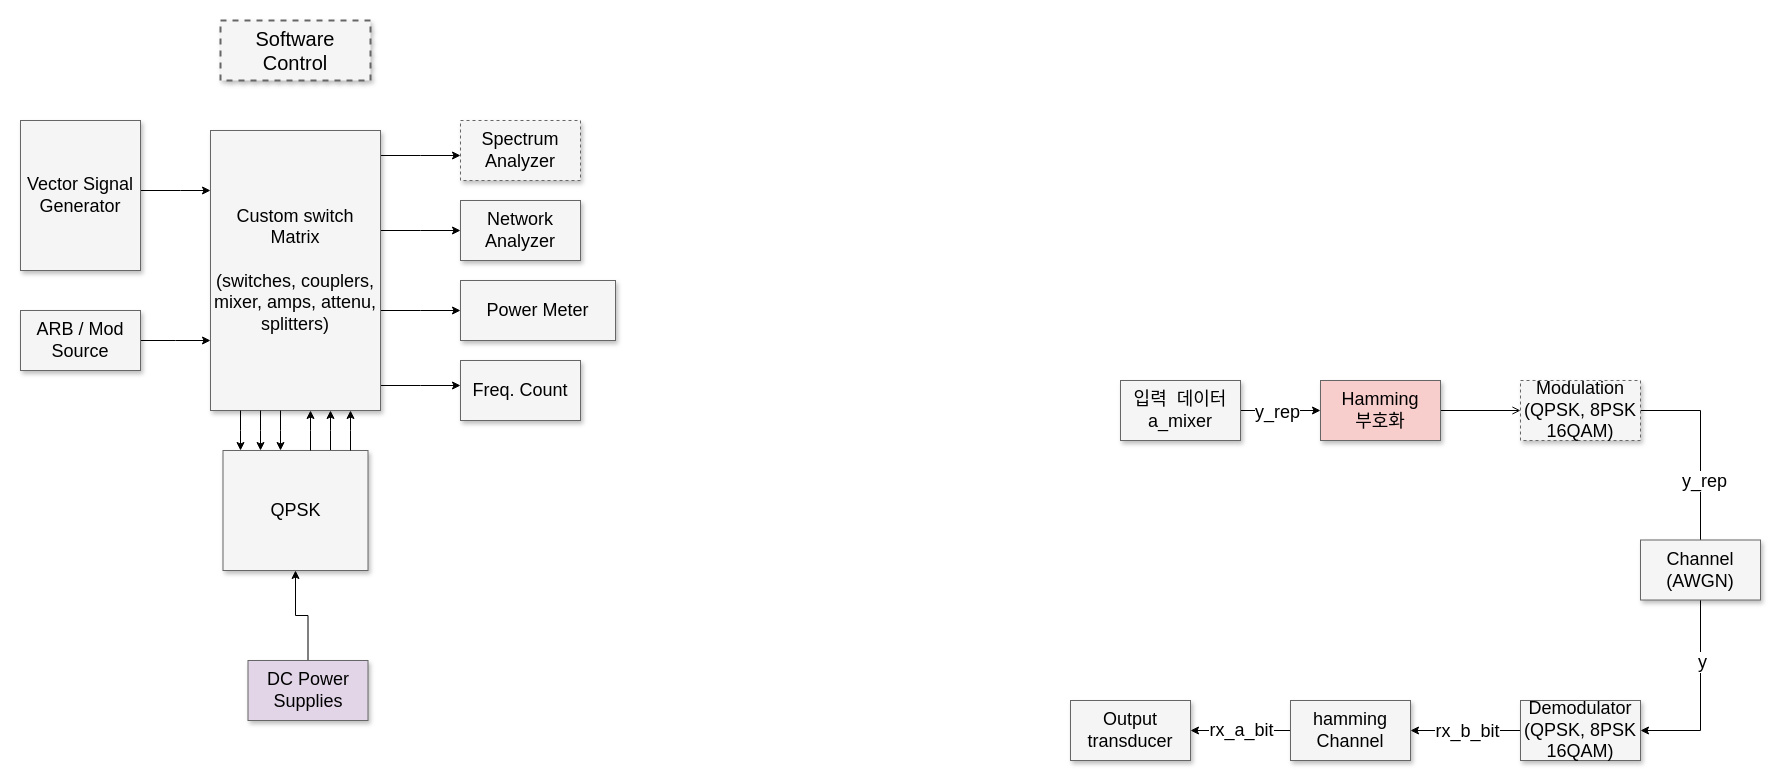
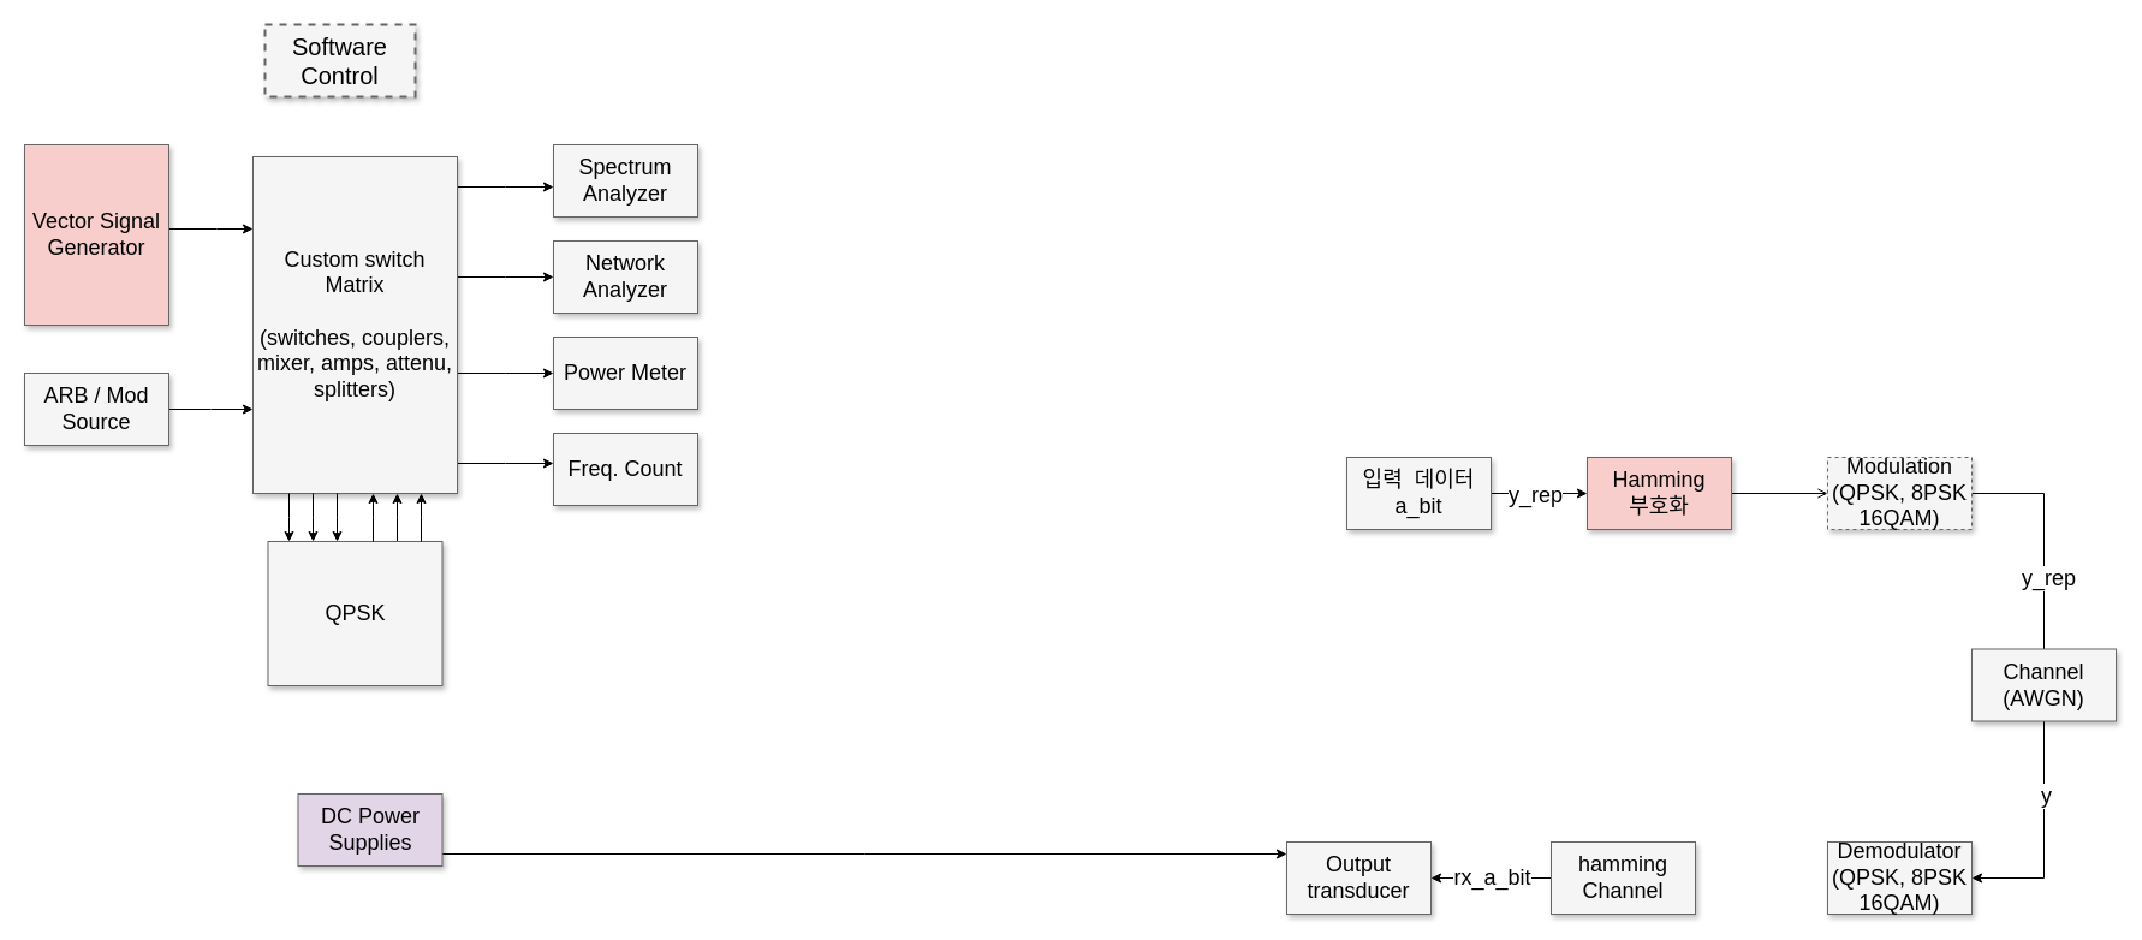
- <mxCell id="2" value="Software Control" style="whiteSpace=wrap;html=1;shadow=1;fontSize=20;fillColor=#f5f5f5;strokeColor=#666666;strokeWidth=2;dashed=1;" parent="1" vertex="1"><mxGeometry x="220" y="20" width="150" height="60" as="geometry" /></mxCell>
+ <mxCell id="2" value="Software Control" style="whiteSpace=wrap;html=1;shadow=1;fontSize=20;fillColor=#f5f5f5;strokeColor=#666666;strokeWidth=2;dashed=1;" parent="1" vertex="1"><mxGeometry x="220" y="20" width="125" height="60" as="geometry" /></mxCell>
- <mxCell id="9" value="Spectrum Analyzer" style="whiteSpace=wrap;html=1;shadow=1;fontSize=18;fillColor=#f5f5f5;strokeColor=#666666;dashed=1;" parent="1" vertex="1"><mxGeometry x="460" y="120" width="120" height="60" as="geometry" /></mxCell>
+ <mxCell id="9" value="Spectrum Analyzer" style="whiteSpace=wrap;html=1;shadow=1;fontSize=18;fillColor=#f5f5f5;strokeColor=#666666;" parent="1" vertex="1"><mxGeometry x="460" y="120" width="120" height="60" as="geometry" /></mxCell>
- <mxCell id="14" value="Vector Signal Generator" style="whiteSpace=wrap;html=1;shadow=1;fontSize=18;fillColor=#f5f5f5;strokeColor=#666666;" parent="1" vertex="1"><mxGeometry x="20" y="120" width="120" height="150" as="geometry" /></mxCell>
+ <mxCell id="14" value="Vector Signal Generator" style="whiteSpace=wrap;html=1;shadow=1;fontSize=18;fillColor=#f8cecc;strokeColor=#666666;" parent="1" vertex="1"><mxGeometry x="20" y="120" width="120" height="150" as="geometry" /></mxCell>
- <mxCell id="11" value="Power Meter" style="whiteSpace=wrap;html=1;shadow=1;fontSize=18;fillColor=#f5f5f5;strokeColor=#666666;" parent="1" vertex="1"><mxGeometry x="460" y="280" width="155" height="60" as="geometry" /></mxCell>
+ <mxCell id="11" value="Power Meter" style="whiteSpace=wrap;html=1;shadow=1;fontSize=18;fillColor=#f5f5f5;strokeColor=#666666;" parent="1" vertex="1"><mxGeometry x="460" y="280" width="120" height="60" as="geometry" /></mxCell>
- <mxCell id="27" value="입력&amp;nbsp; 데이터&lt;br&gt;a_mixer" style="whiteSpace=wrap;html=1;shadow=1;fontSize=18;fillColor=#f5f5f5;strokeColor=#666666;" vertex="1" parent="1"><mxGeometry x="1120" y="380" width="120" height="60" as="geometry" /></mxCell>
+ <mxCell id="27" value="입력&amp;nbsp; 데이터&lt;br&gt;a_bit" style="whiteSpace=wrap;html=1;shadow=1;fontSize=18;fillColor=#f5f5f5;strokeColor=#666666;" vertex="1" parent="1"><mxGeometry x="1120" y="380" width="120" height="60" as="geometry" /></mxCell>
- <mxCell id="18" style="edgeStyle=elbowEdgeStyle;rounded=0;html=1;startArrow=none;startFill=0;jettySize=auto;orthogonalLoop=1;fontSize=18;elbow=vertical;" parent="1" source="19" target="17" edge="1"><mxGeometry relative="1" as="geometry" /></mxCell>
+ <mxCell id="18" style="edgeStyle=elbowEdgeStyle;rounded=0;html=1;startArrow=none;startFill=0;jettySize=auto;orthogonalLoop=1;fontSize=18;elbow=vertical;" parent="1" source="19" target="36" edge="1"><mxGeometry relative="1" as="geometry" /></mxCell>
- <mxCell id="40" style="edgeStyle=orthogonalEdgeStyle;rounded=0;orthogonalLoop=1;jettySize=auto;html=1;entryX=1;entryY=0.5;entryDx=0;entryDy=0;" edge="1" parent="1" source="43" target="39"><mxGeometry relative="1" as="geometry" /></mxCell>
- <mxCell id="41" value="Text" style="edgeLabel;html=1;align=center;verticalAlign=middle;resizable=0;points=[];" vertex="1" connectable="0" parent="40"><mxGeometry x="-0.312" y="2" relative="1" as="geometry"><mxPoint x="-13" y="-2" as="offset" /></mxGeometry></mxCell>
- <mxCell id="42" value="&lt;font style=&quot;font-size: 18px;&quot;&gt;rx_b_bit&lt;/font&gt;" style="edgeLabel;html=1;align=center;verticalAlign=middle;resizable=0;points=[];" vertex="1" connectable="0" parent="40"><mxGeometry x="-0.013" relative="1" as="geometry"><mxPoint as="offset" /></mxGeometry></mxCell>
